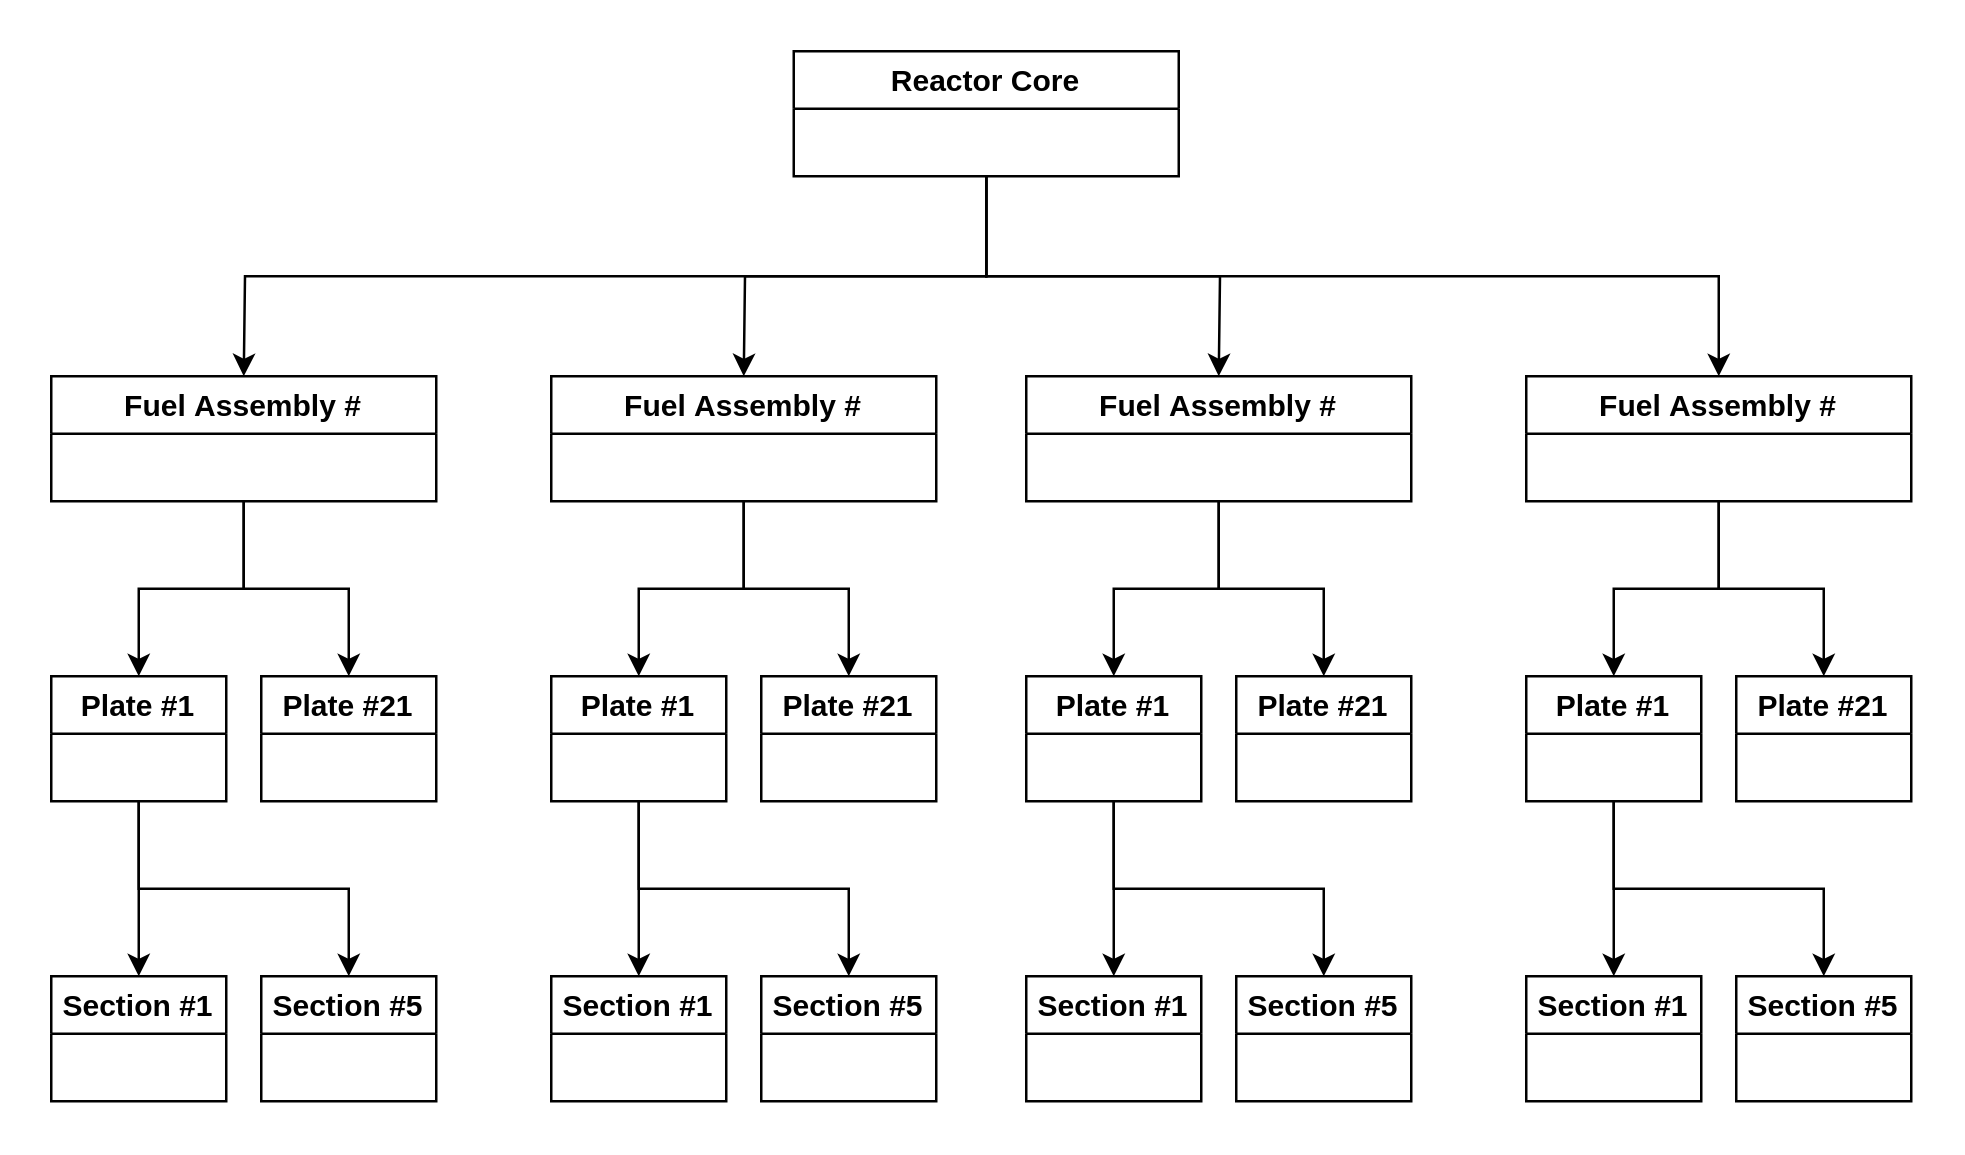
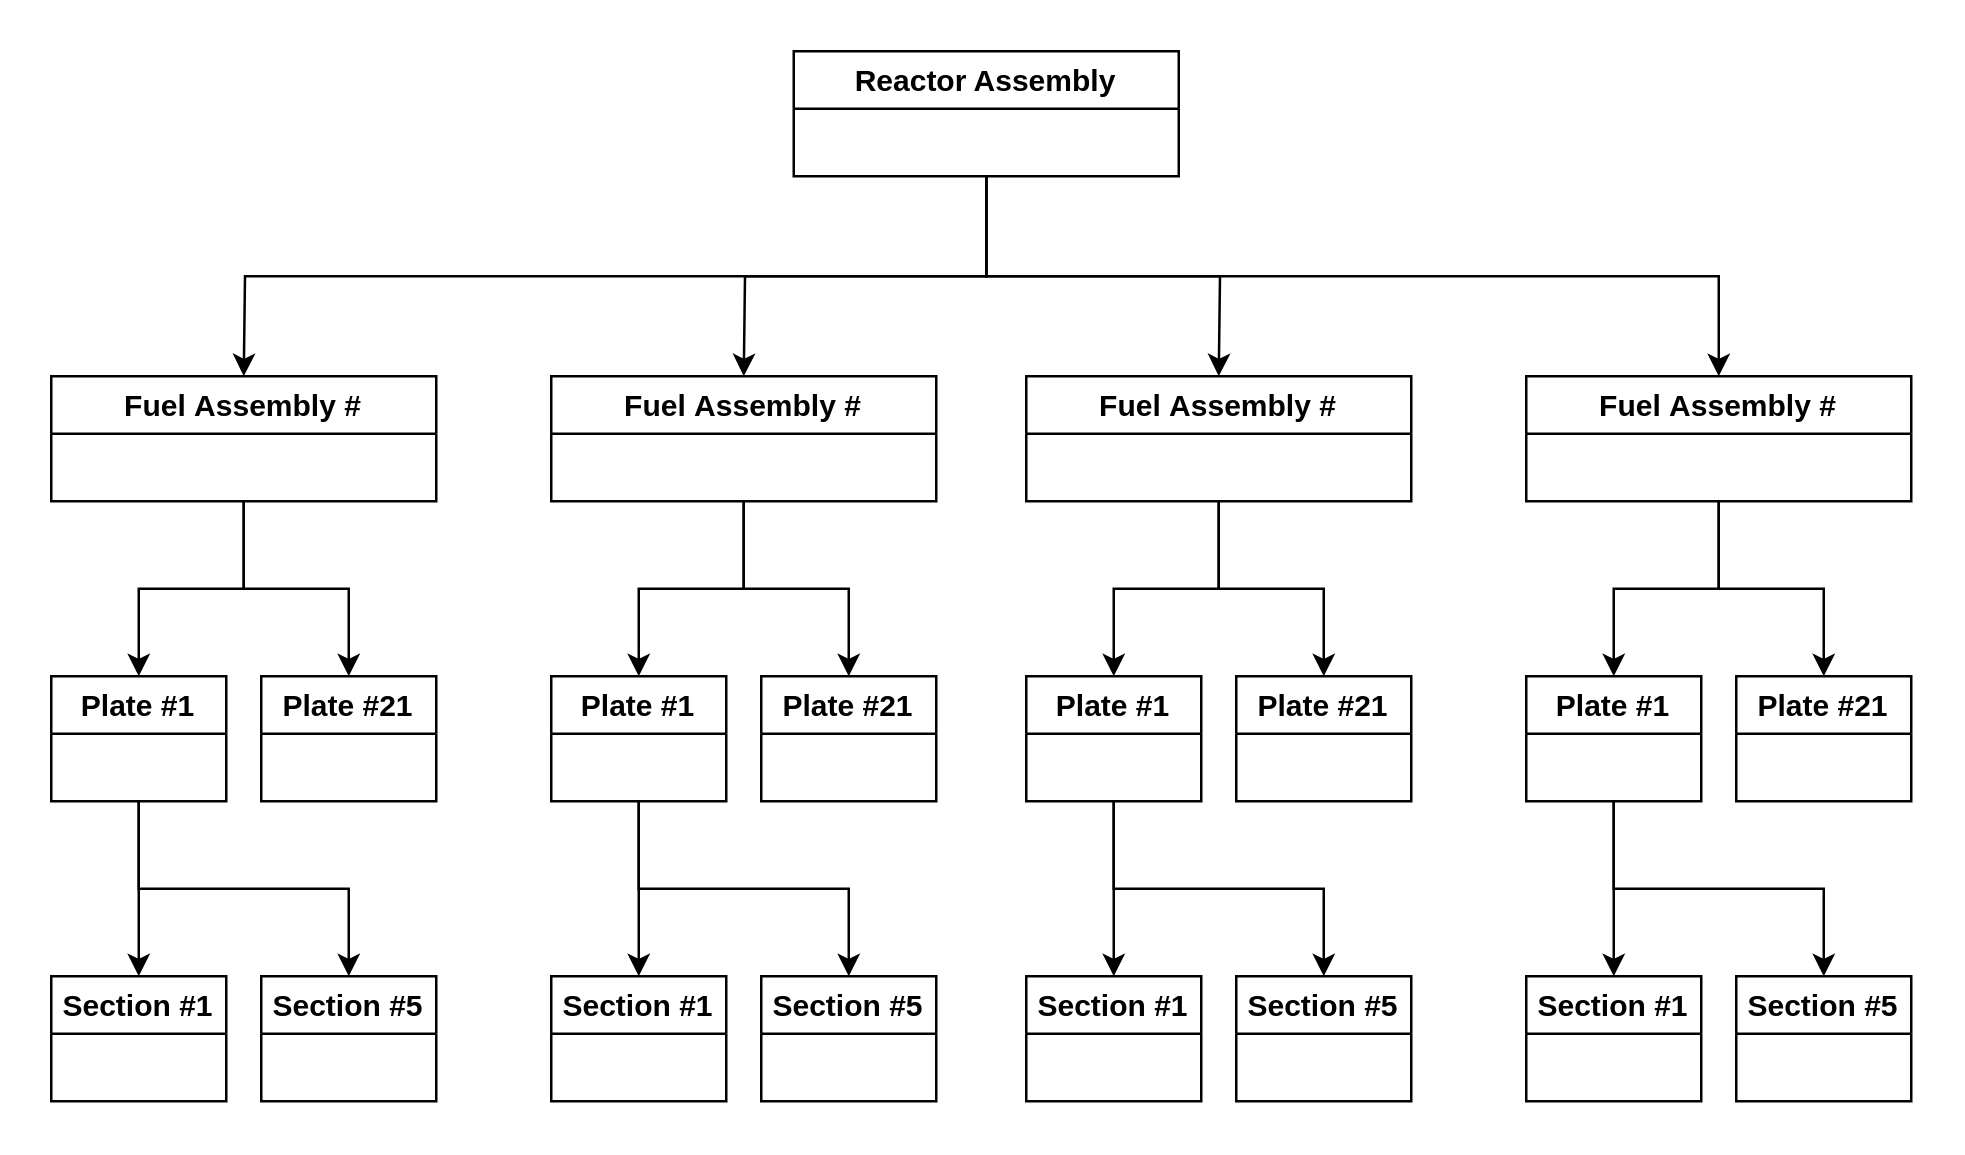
- <mxCell id="6" value="Reactor Core" style="swimlane;" parent="1" vertex="1"><mxGeometry x="317" y="20" width="154" height="50" as="geometry" /></mxCell>
+ <mxCell id="6" value="Reactor Assembly" style="swimlane;" parent="1" vertex="1"><mxGeometry x="317" y="20" width="154" height="50" as="geometry" /></mxCell>
